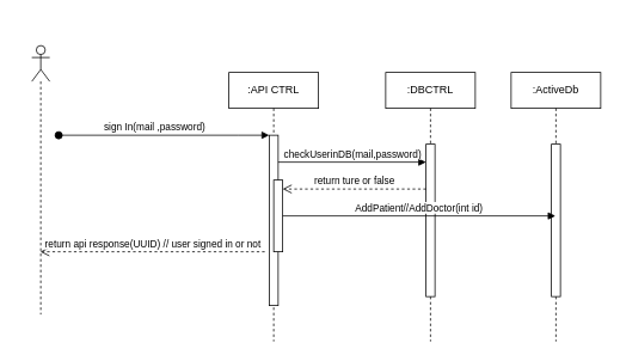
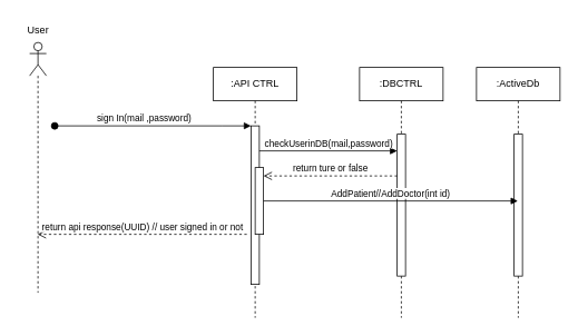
+ <mxCell id="9" value="User" style="text;html=1;align=center;verticalAlign=middle;resizable=0;points=[];autosize=1;strokeColor=none;fillColor=none;" parent="1" vertex="1"><mxGeometry x="20" y="20" width="50" height="30" as="geometry" /></mxCell>
